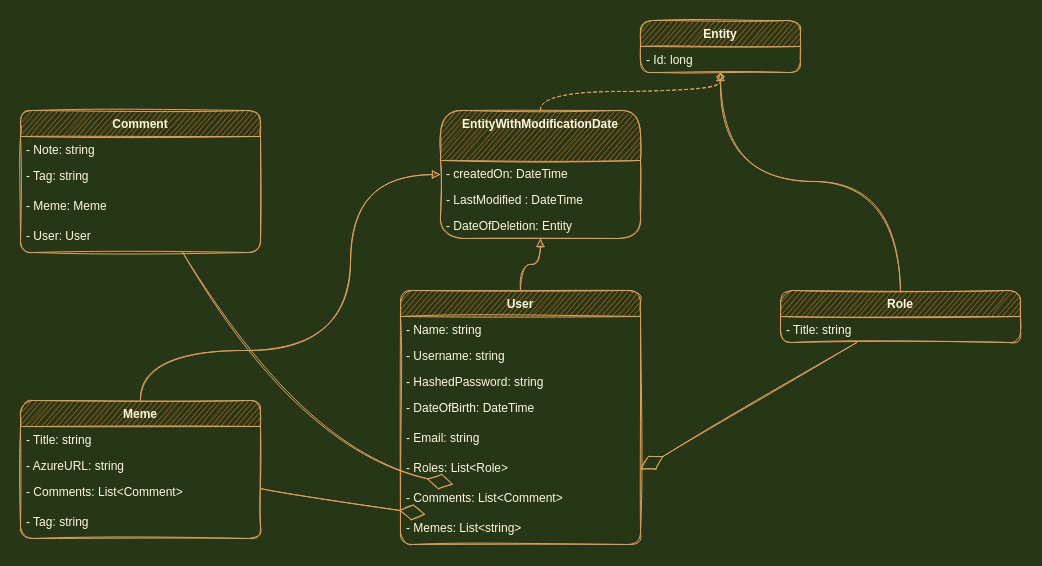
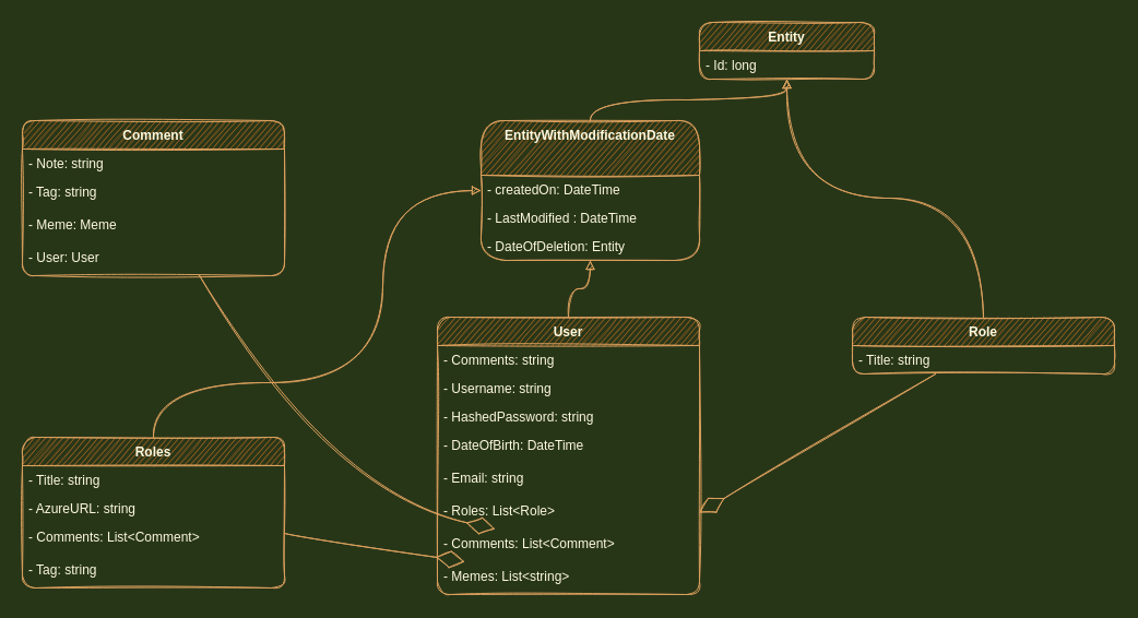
- <mxCell id="30" value="" style="endArrow=diamond;endFill=1;html=1;edgeStyle=orthogonalEdgeStyle;align=left;verticalAlign=top;rounded=1;fontColor=#FEFAE0;strokeColor=#DDA15E;fillColor=#BC6C25;sketch=1;curved=1;" parent="1" source="21" target="28" edge="1"><mxGeometry x="-1" relative="1" as="geometry"><mxPoint x="910" y="280" as="sourcePoint" /><mxPoint x="700" y="280" as="targetPoint" /></mxGeometry></mxCell>
+ <mxCell id="30" value="" style="endArrow=block;endFill=1;html=1;edgeStyle=orthogonalEdgeStyle;align=left;verticalAlign=top;rounded=1;fontColor=#FEFAE0;strokeColor=#DDA15E;fillColor=#BC6C25;sketch=1;curved=1;" parent="1" source="21" target="28" edge="1"><mxGeometry x="-1" relative="1" as="geometry"><mxPoint x="910" y="280" as="sourcePoint" /><mxPoint x="700" y="280" as="targetPoint" /></mxGeometry></mxCell>
- <mxCell id="33" value="" style="endArrow=block;endFill=1;html=1;edgeStyle=orthogonalEdgeStyle;align=left;verticalAlign=top;rounded=1;fontColor=#FEFAE0;strokeColor=#DDA15E;fillColor=#BC6C25;sketch=1;curved=1;dashed=1;" parent="1" source="24" target="28" edge="1"><mxGeometry x="-1" relative="1" as="geometry"><mxPoint x="920.059" y="310" as="sourcePoint" /><mxPoint x="700" y="100" as="targetPoint" /></mxGeometry></mxCell>
+ <mxCell id="33" value="" style="endArrow=block;endFill=1;html=1;edgeStyle=orthogonalEdgeStyle;align=left;verticalAlign=top;rounded=1;fontColor=#FEFAE0;strokeColor=#DDA15E;fillColor=#BC6C25;sketch=1;curved=1;" parent="1" source="24" target="28" edge="1"><mxGeometry x="-1" relative="1" as="geometry"><mxPoint x="920.059" y="310" as="sourcePoint" /><mxPoint x="700" y="100" as="targetPoint" /></mxGeometry></mxCell>
- <mxCell id="3" value="- Name: string" style="text;strokeColor=none;fillColor=none;align=left;verticalAlign=top;spacingLeft=4;spacingRight=4;overflow=hidden;rotatable=0;points=[[0,0.5],[1,0.5]];portConstraint=eastwest;rounded=1;fontColor=#FEFAE0;sketch=1;" vertex="1" parent="2"><mxGeometry y="26" width="240" height="26" as="geometry" /></mxCell>
+ <mxCell id="3" value="- Comments: string" style="text;strokeColor=none;fillColor=none;align=left;verticalAlign=top;spacingLeft=4;spacingRight=4;overflow=hidden;rotatable=0;points=[[0,0.5],[1,0.5]];portConstraint=eastwest;rounded=1;fontColor=#FEFAE0;sketch=1;" vertex="1" parent="2"><mxGeometry y="26" width="240" height="26" as="geometry" /></mxCell>
- <mxCell id="11" value="Meme" style="swimlane;fontStyle=1;align=center;verticalAlign=top;childLayout=stackLayout;horizontal=1;startSize=26;horizontalStack=0;resizeParent=1;resizeParentMax=0;resizeLast=0;collapsible=1;marginBottom=0;rounded=1;fontColor=#FEFAE0;strokeColor=#DDA15E;fillColor=#BC6C25;sketch=1;" parent="1" vertex="1"><mxGeometry x="20" y="400" width="240" height="138" as="geometry" /></mxCell>
+ <mxCell id="11" value="Roles" style="swimlane;fontStyle=1;align=center;verticalAlign=top;childLayout=stackLayout;horizontal=1;startSize=26;horizontalStack=0;resizeParent=1;resizeParentMax=0;resizeLast=0;collapsible=1;marginBottom=0;rounded=1;fontColor=#FEFAE0;strokeColor=#DDA15E;fillColor=#BC6C25;sketch=1;" parent="1" vertex="1"><mxGeometry x="20" y="400" width="240" height="138" as="geometry" /></mxCell>
